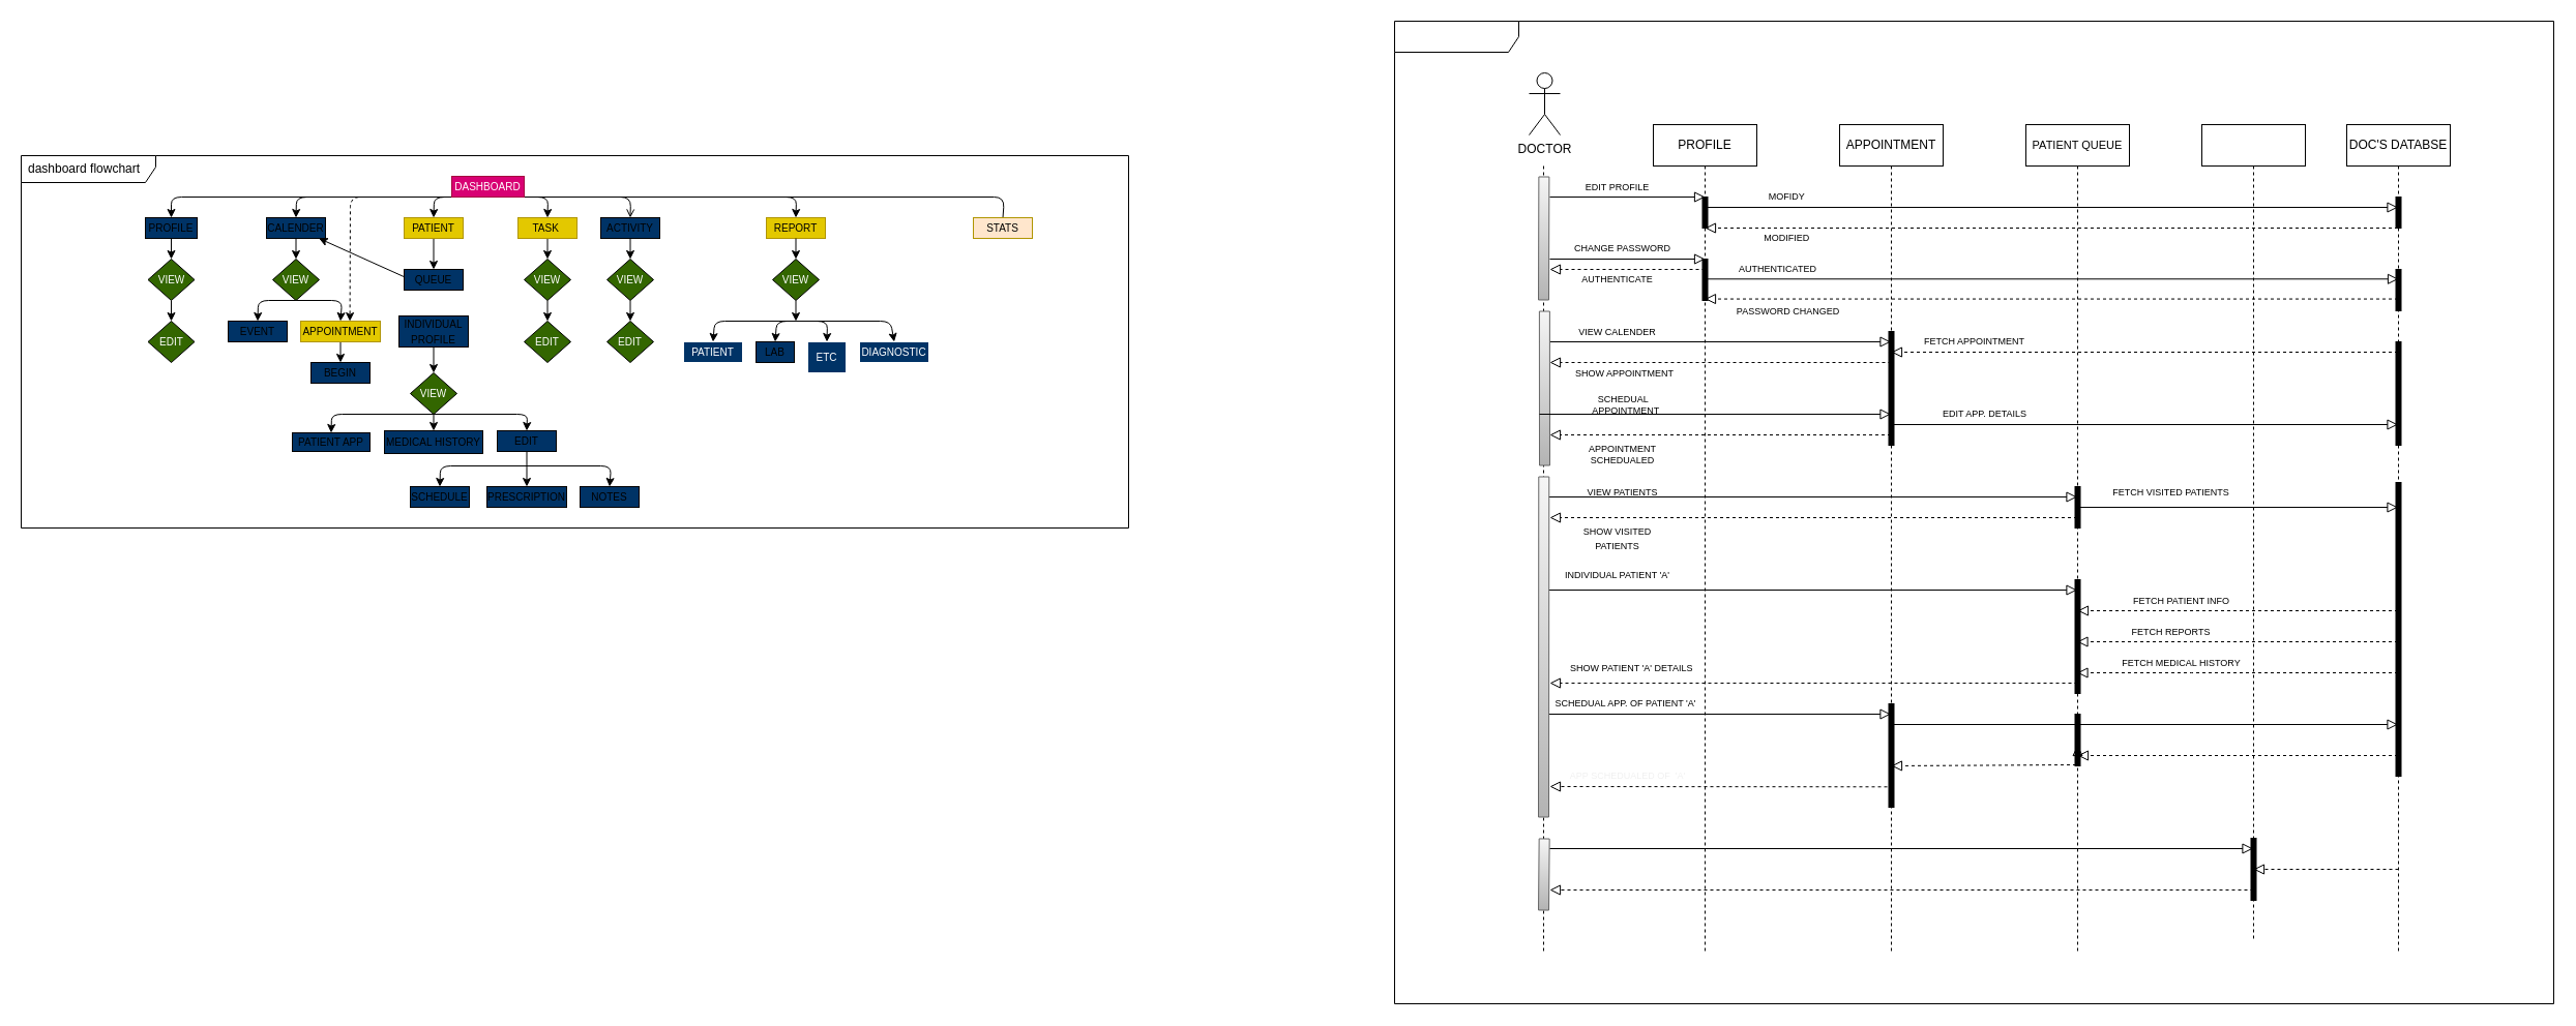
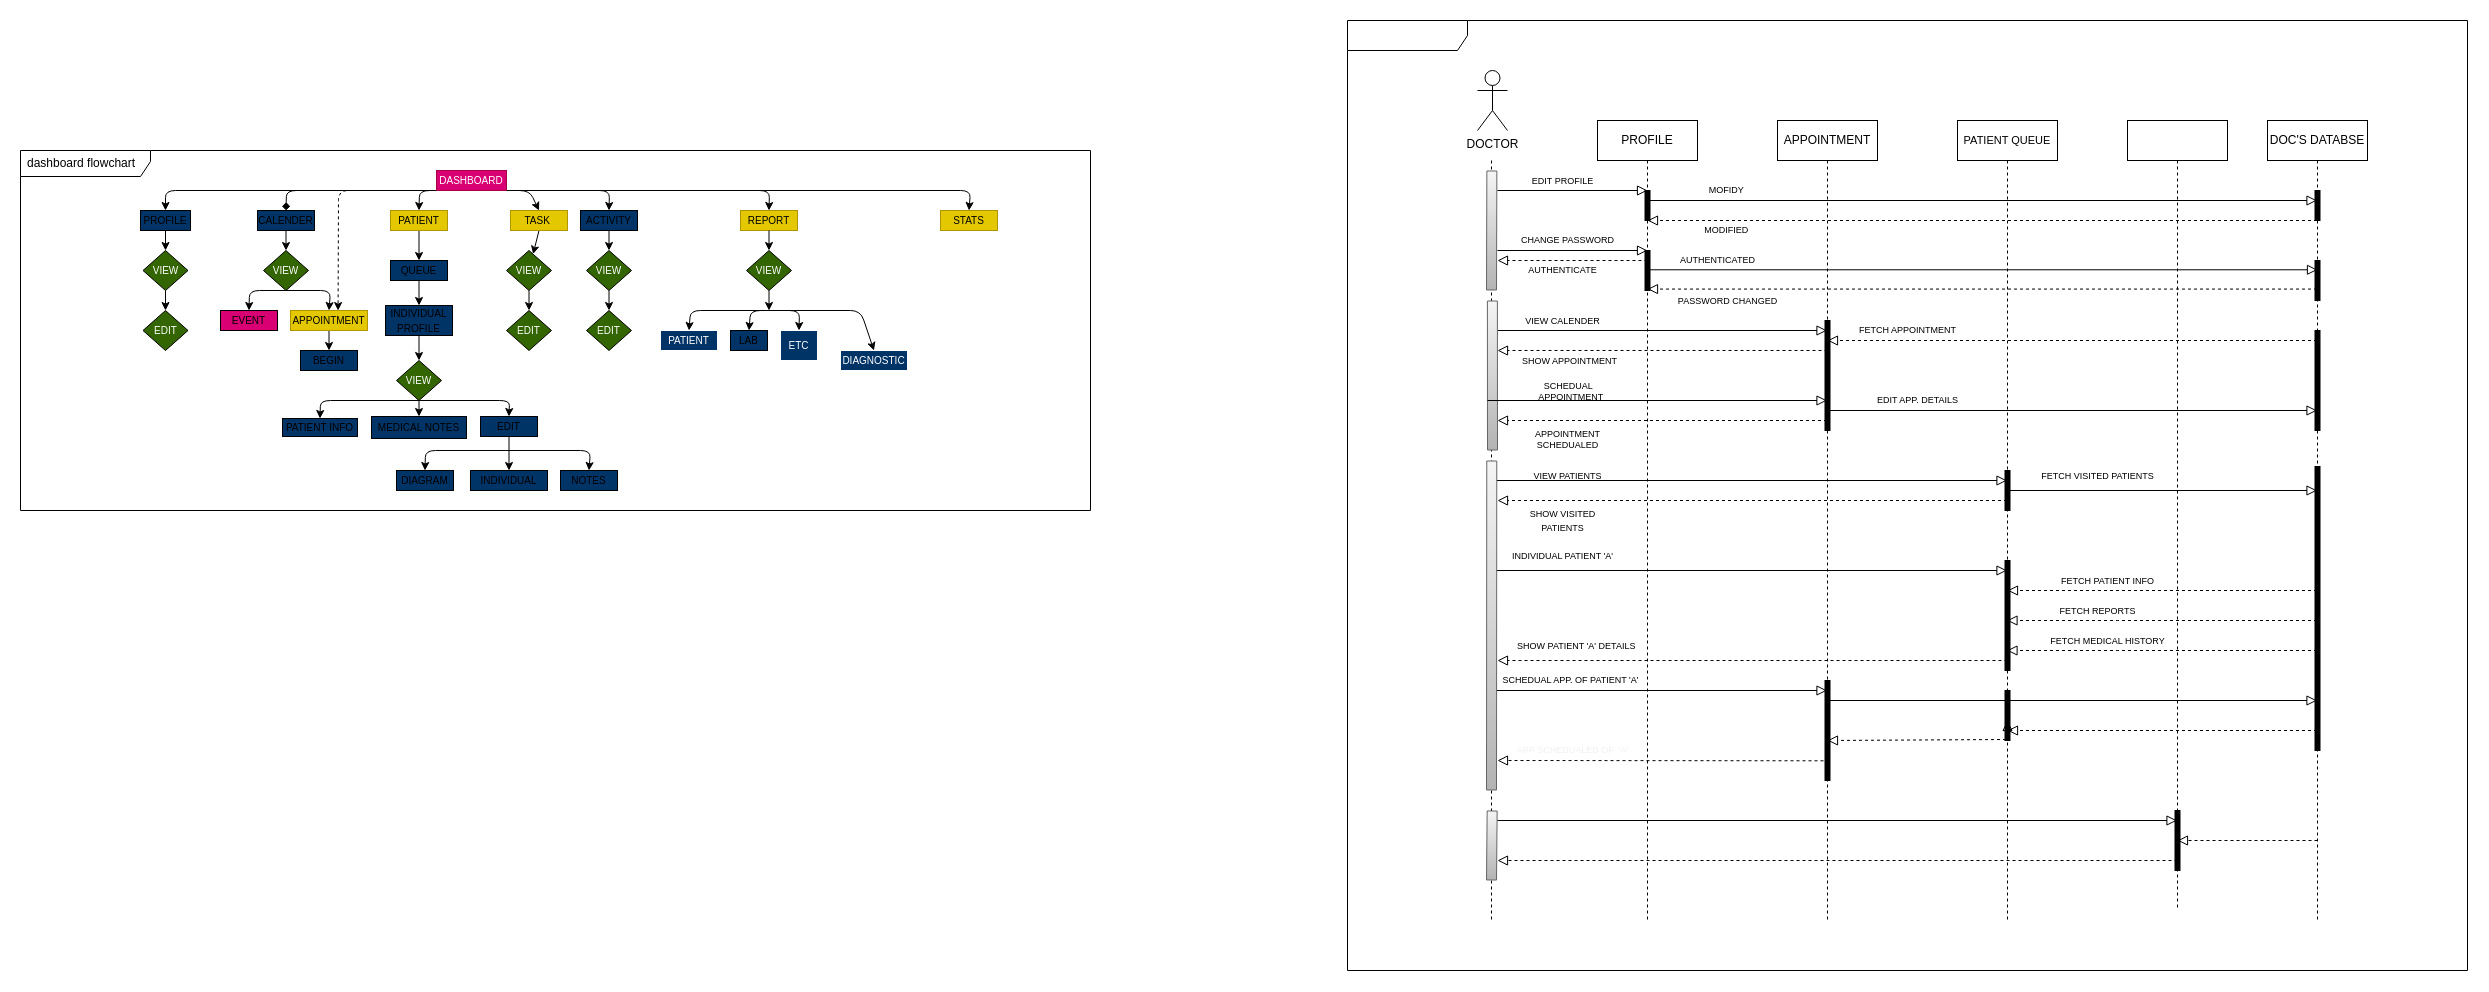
- <mxCell id="17" style="edgeStyle=none;html=1;exitX=1;exitY=1;exitDx=0;exitDy=0;entryX=0.5;entryY=0;entryDx=0;entryDy=0;fontSize=10;fontColor=#FFFFFF;endArrow=none;" parent="3" source="18" target="67" edge="1"><mxGeometry relative="1" as="geometry"><Array as="points"><mxPoint x="883" y="40" /></Array></mxGeometry></mxCell>
+ <mxCell id="17" style="edgeStyle=none;html=1;exitX=1;exitY=1;exitDx=0;exitDy=0;entryX=0.5;entryY=0;entryDx=0;entryDy=0;fontSize=10;fontColor=#FFFFFF;" parent="3" source="18" target="67" edge="1"><mxGeometry relative="1" as="geometry"><Array as="points"><mxPoint x="883" y="40" /></Array></mxGeometry></mxCell>
- <mxCell id="11" style="edgeStyle=none;html=1;exitX=0;exitY=1;exitDx=0;exitDy=0;entryX=0.5;entryY=0;entryDx=0;entryDy=0;fontSize=10;fontColor=#FFFFFF;" parent="3" source="18" target="22" edge="1"><mxGeometry relative="1" as="geometry"><Array as="points"><mxPoint x="199" y="40" /></Array></mxGeometry></mxCell>
+ <mxCell id="11" style="edgeStyle=none;html=1;exitX=0;exitY=1;exitDx=0;exitDy=0;entryX=0.5;entryY=0;entryDx=0;entryDy=0;fontSize=10;fontColor=#FFFFFF;endArrow=diamond;" parent="3" source="18" target="22" edge="1"><mxGeometry relative="1" as="geometry"><Array as="points"><mxPoint x="199" y="40" /></Array></mxGeometry></mxCell>
- <mxCell id="15" style="edgeStyle=none;html=1;exitX=1;exitY=1;exitDx=0;exitDy=0;entryX=0.5;entryY=0;entryDx=0;entryDy=0;fontSize=10;fontColor=#FFFFFF;endArrow=open;" parent="3" source="18" target="53" edge="1"><mxGeometry relative="1" as="geometry"><Array as="points"><mxPoint x="522" y="40" /></Array></mxGeometry></mxCell>
+ <mxCell id="15" style="edgeStyle=none;html=1;exitX=1;exitY=1;exitDx=0;exitDy=0;entryX=0.5;entryY=0;entryDx=0;entryDy=0;fontSize=10;fontColor=#FFFFFF;" parent="3" source="18" target="53" edge="1"><mxGeometry relative="1" as="geometry"><Array as="points"><mxPoint x="522" y="40" /></Array></mxGeometry></mxCell>
- <mxCell id="48" value="&lt;span style=&quot;font-size: 10px;&quot;&gt;TASK&amp;nbsp;&lt;/span&gt;" style="rounded=0;whiteSpace=wrap;html=1;fillColor=#e3c800;fontColor=#000000;strokeColor=#B09500;" parent="3" vertex="1"><mxGeometry x="413" y="60" width="57" height="20" as="geometry" /></mxCell>
+ <mxCell id="48" value="&lt;span style=&quot;font-size: 10px;&quot;&gt;TASK&amp;nbsp;&lt;/span&gt;" style="rounded=0;whiteSpace=wrap;html=1;fillColor=#e3c800;fontColor=#000000;strokeColor=#B09500;" parent="3" vertex="1"><mxGeometry x="423" y="60" width="57" height="20" as="geometry" /></mxCell>
- <mxCell id="67" value="&lt;span style=&quot;font-size: 10px;&quot;&gt;STATS&lt;/span&gt;" style="rounded=0;whiteSpace=wrap;html=1;fillColor=#ffe6cc;fontColor=#000000;strokeColor=#B09500;" parent="3" vertex="1"><mxGeometry x="853" y="60" width="57" height="20" as="geometry" /></mxCell>
+ <mxCell id="67" value="&lt;span style=&quot;font-size: 10px;&quot;&gt;STATS&lt;/span&gt;" style="rounded=0;whiteSpace=wrap;html=1;fillColor=#e3c800;fontColor=#000000;strokeColor=#B09500;" parent="3" vertex="1"><mxGeometry x="853" y="60" width="57" height="20" as="geometry" /></mxCell>
- <mxCell id="30" style="edgeStyle=none;html=1;exitX=0.5;exitY=1;exitDx=0;exitDy=0;fontSize=10;fontColor=#FFFFFF;" parent="3" source="31" target="22" edge="1"><mxGeometry relative="1" as="geometry" /></mxCell>
+ <mxCell id="30" style="edgeStyle=none;html=1;exitX=0.5;exitY=1;exitDx=0;exitDy=0;entryX=0.5;entryY=0;entryDx=0;entryDy=0;fontSize=10;fontColor=#FFFFFF;" parent="3" source="31" target="33" edge="1"><mxGeometry relative="1" as="geometry" /></mxCell>
- <mxCell id="26" value="&lt;span style=&quot;font-size: 10px;&quot;&gt;EVENT&lt;/span&gt;" style="rounded=0;whiteSpace=wrap;html=1;fillColor=#003366;" parent="3" vertex="1"><mxGeometry x="133" y="160" width="57" height="20" as="geometry" /></mxCell>
+ <mxCell id="26" value="&lt;span style=&quot;font-size: 10px;&quot;&gt;EVENT&lt;/span&gt;" style="rounded=0;whiteSpace=wrap;html=1;fillColor=#d80073;" parent="3" vertex="1"><mxGeometry x="133" y="160" width="57" height="20" as="geometry" /></mxCell>
- <mxCell id="64" value="&lt;font color=&quot;#ffffff&quot;&gt;&lt;span style=&quot;font-size: 10px;&quot;&gt;DIAGNOSTIC&lt;/span&gt;&lt;/font&gt;" style="rounded=0;whiteSpace=wrap;html=1;fillColor=#003366;fontColor=#000000;strokeColor=#FFFFFF;" parent="3" vertex="1"><mxGeometry x="743" y="180" width="67" height="20" as="geometry" /></mxCell>
+ <mxCell id="64" value="&lt;font color=&quot;#ffffff&quot;&gt;&lt;span style=&quot;font-size: 10px;&quot;&gt;DIAGNOSTIC&lt;/span&gt;&lt;/font&gt;" style="rounded=0;whiteSpace=wrap;html=1;fillColor=#003366;fontColor=#000000;strokeColor=#FFFFFF;" parent="3" vertex="1"><mxGeometry x="753" y="200" width="67" height="20" as="geometry" /></mxCell>
- <mxCell id="38" value="&lt;span style=&quot;font-size: 10px;&quot;&gt;PATIENT APP&lt;/span&gt;" style="rounded=0;whiteSpace=wrap;html=1;fillColor=#003366;" parent="3" vertex="1"><mxGeometry x="195" y="268" width="75" height="18" as="geometry" /></mxCell>
+ <mxCell id="38" value="&lt;span style=&quot;font-size: 10px;&quot;&gt;PATIENT INFO&lt;/span&gt;" style="rounded=0;whiteSpace=wrap;html=1;fillColor=#003366;" parent="3" vertex="1"><mxGeometry x="195" y="268" width="75" height="18" as="geometry" /></mxCell>
- <mxCell id="39" value="&lt;span style=&quot;font-size: 10px;&quot;&gt;MEDICAL HISTORY&lt;/span&gt;" style="rounded=0;whiteSpace=wrap;html=1;fillColor=#003366;" parent="3" vertex="1"><mxGeometry x="284" y="266" width="95" height="22" as="geometry" /></mxCell>
+ <mxCell id="39" value="&lt;span style=&quot;font-size: 10px;&quot;&gt;MEDICAL NOTES&lt;/span&gt;" style="rounded=0;whiteSpace=wrap;html=1;fillColor=#003366;" parent="3" vertex="1"><mxGeometry x="284" y="266" width="95" height="22" as="geometry" /></mxCell>
- <mxCell id="44" value="&lt;span style=&quot;font-size: 10px;&quot;&gt;SCHEDULE&lt;/span&gt;" style="rounded=0;whiteSpace=wrap;html=1;fillColor=#003366;" parent="3" vertex="1"><mxGeometry x="309" y="320" width="57" height="20" as="geometry" /></mxCell>
+ <mxCell id="44" value="&lt;span style=&quot;font-size: 10px;&quot;&gt;DIAGRAM&lt;/span&gt;" style="rounded=0;whiteSpace=wrap;html=1;fillColor=#003366;" parent="3" vertex="1"><mxGeometry x="309" y="320" width="57" height="20" as="geometry" /></mxCell>
- <mxCell id="45" value="&lt;span style=&quot;font-size: 10px;&quot;&gt;PRESCRIPTION&lt;/span&gt;" style="rounded=0;whiteSpace=wrap;html=1;fillColor=#003366;" parent="3" vertex="1"><mxGeometry x="383" y="320" width="77" height="20" as="geometry" /></mxCell>
+ <mxCell id="45" value="&lt;span style=&quot;font-size: 10px;&quot;&gt;INDIVIDUAL&lt;/span&gt;" style="rounded=0;whiteSpace=wrap;html=1;fillColor=#003366;" parent="3" vertex="1"><mxGeometry x="383" y="320" width="77" height="20" as="geometry" /></mxCell>
